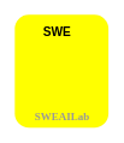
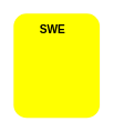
- <mxCell id="7" value="&lt;font color=&quot;#999999&quot; size=&quot;1&quot; face=&quot;Georgia&quot;&gt;&lt;b style=&quot;font-size: 15px;&quot;&gt;SWEAILab&lt;/b&gt;&lt;/font&gt;" style="text;html=1;strokeColor=none;fillColor=none;align=center;verticalAlign=middle;whiteSpace=wrap;rounded=0;dashed=1;fontSize=17;" parent="2" vertex="1"><mxGeometry x="37.607" y="129.294" width="55.714" height="27.706" as="geometry" /></mxCell>
